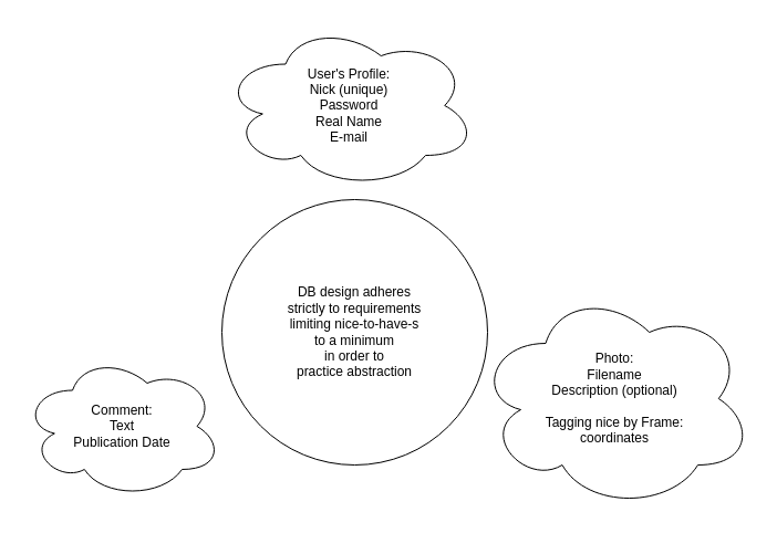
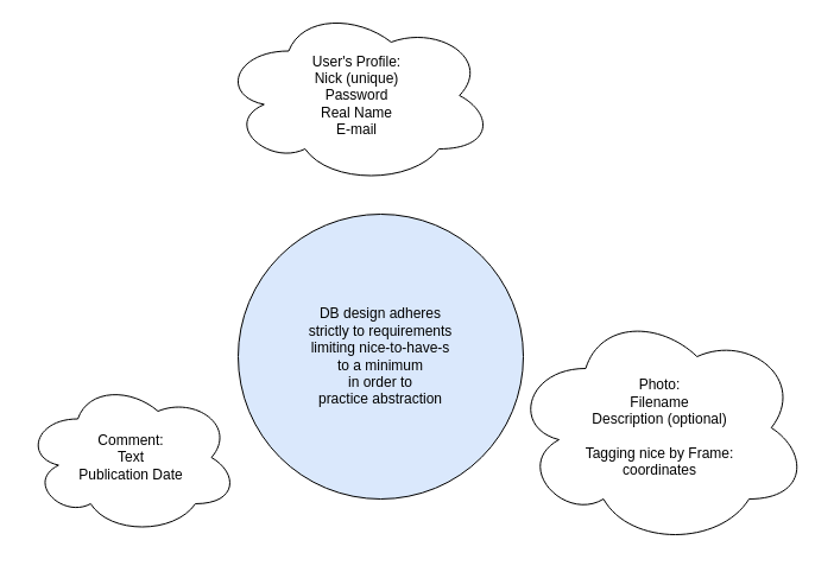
- <mxCell id="2" value="User's Profile:&lt;br&gt;Nick (unique)&lt;br&gt;Password&lt;br&gt;Real Name&lt;br&gt;E-mail" style="ellipse;shape=cloud;whiteSpace=wrap;html=1;" parent="1" vertex="1"><mxGeometry x="200" y="20" width="230" height="150" as="geometry" /></mxCell>
+ <mxCell id="2" value="User's Profile:&lt;br&gt;Nick (unique)&lt;br&gt;Password&lt;br&gt;Real Name&lt;br&gt;E-mail" style="ellipse;shape=cloud;whiteSpace=wrap;html=1;" parent="1" vertex="1"><mxGeometry x="185" y="5" width="230" height="150" as="geometry" /></mxCell>
- <mxCell id="5" value="DB design adheres &lt;br&gt;strictly to requirements &lt;br&gt;limiting nice-to-have-s &lt;br&gt;to a minimum&lt;br&gt;in order to &lt;br&gt;practice abstraction" style="ellipse;whiteSpace=wrap;html=1;aspect=fixed;" parent="1" vertex="1"><mxGeometry x="200" y="180" width="240" height="240" as="geometry" /></mxCell>
+ <mxCell id="5" value="DB design adheres &lt;br&gt;strictly to requirements &lt;br&gt;limiting nice-to-have-s &lt;br&gt;to a minimum&lt;br&gt;in order to &lt;br&gt;practice abstraction" style="ellipse;whiteSpace=wrap;html=1;aspect=fixed;fillColor=#dae8fc;" parent="1" vertex="1"><mxGeometry x="200" y="180" width="240" height="240" as="geometry" /></mxCell>
